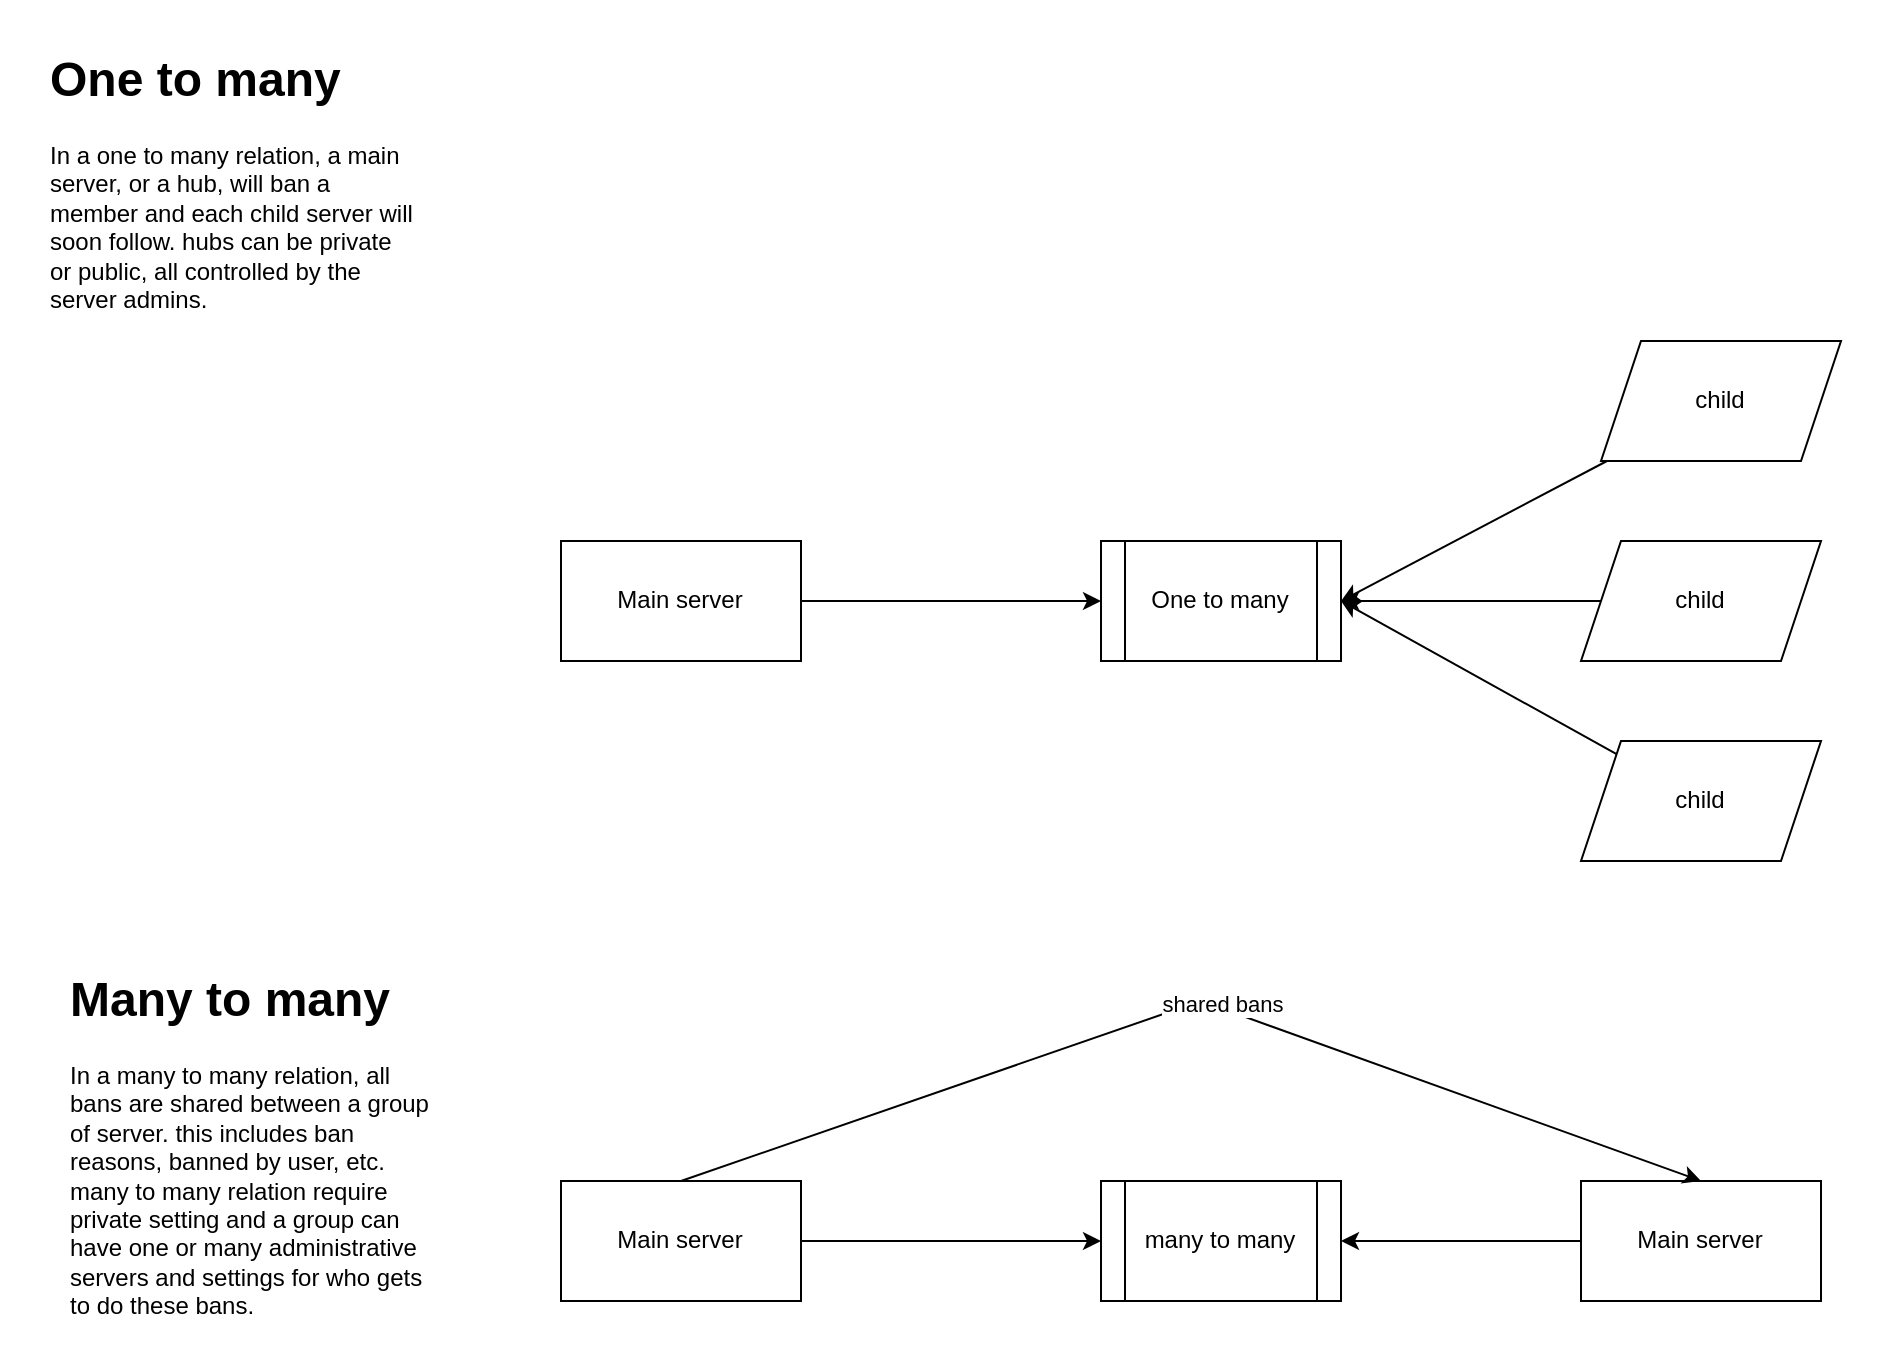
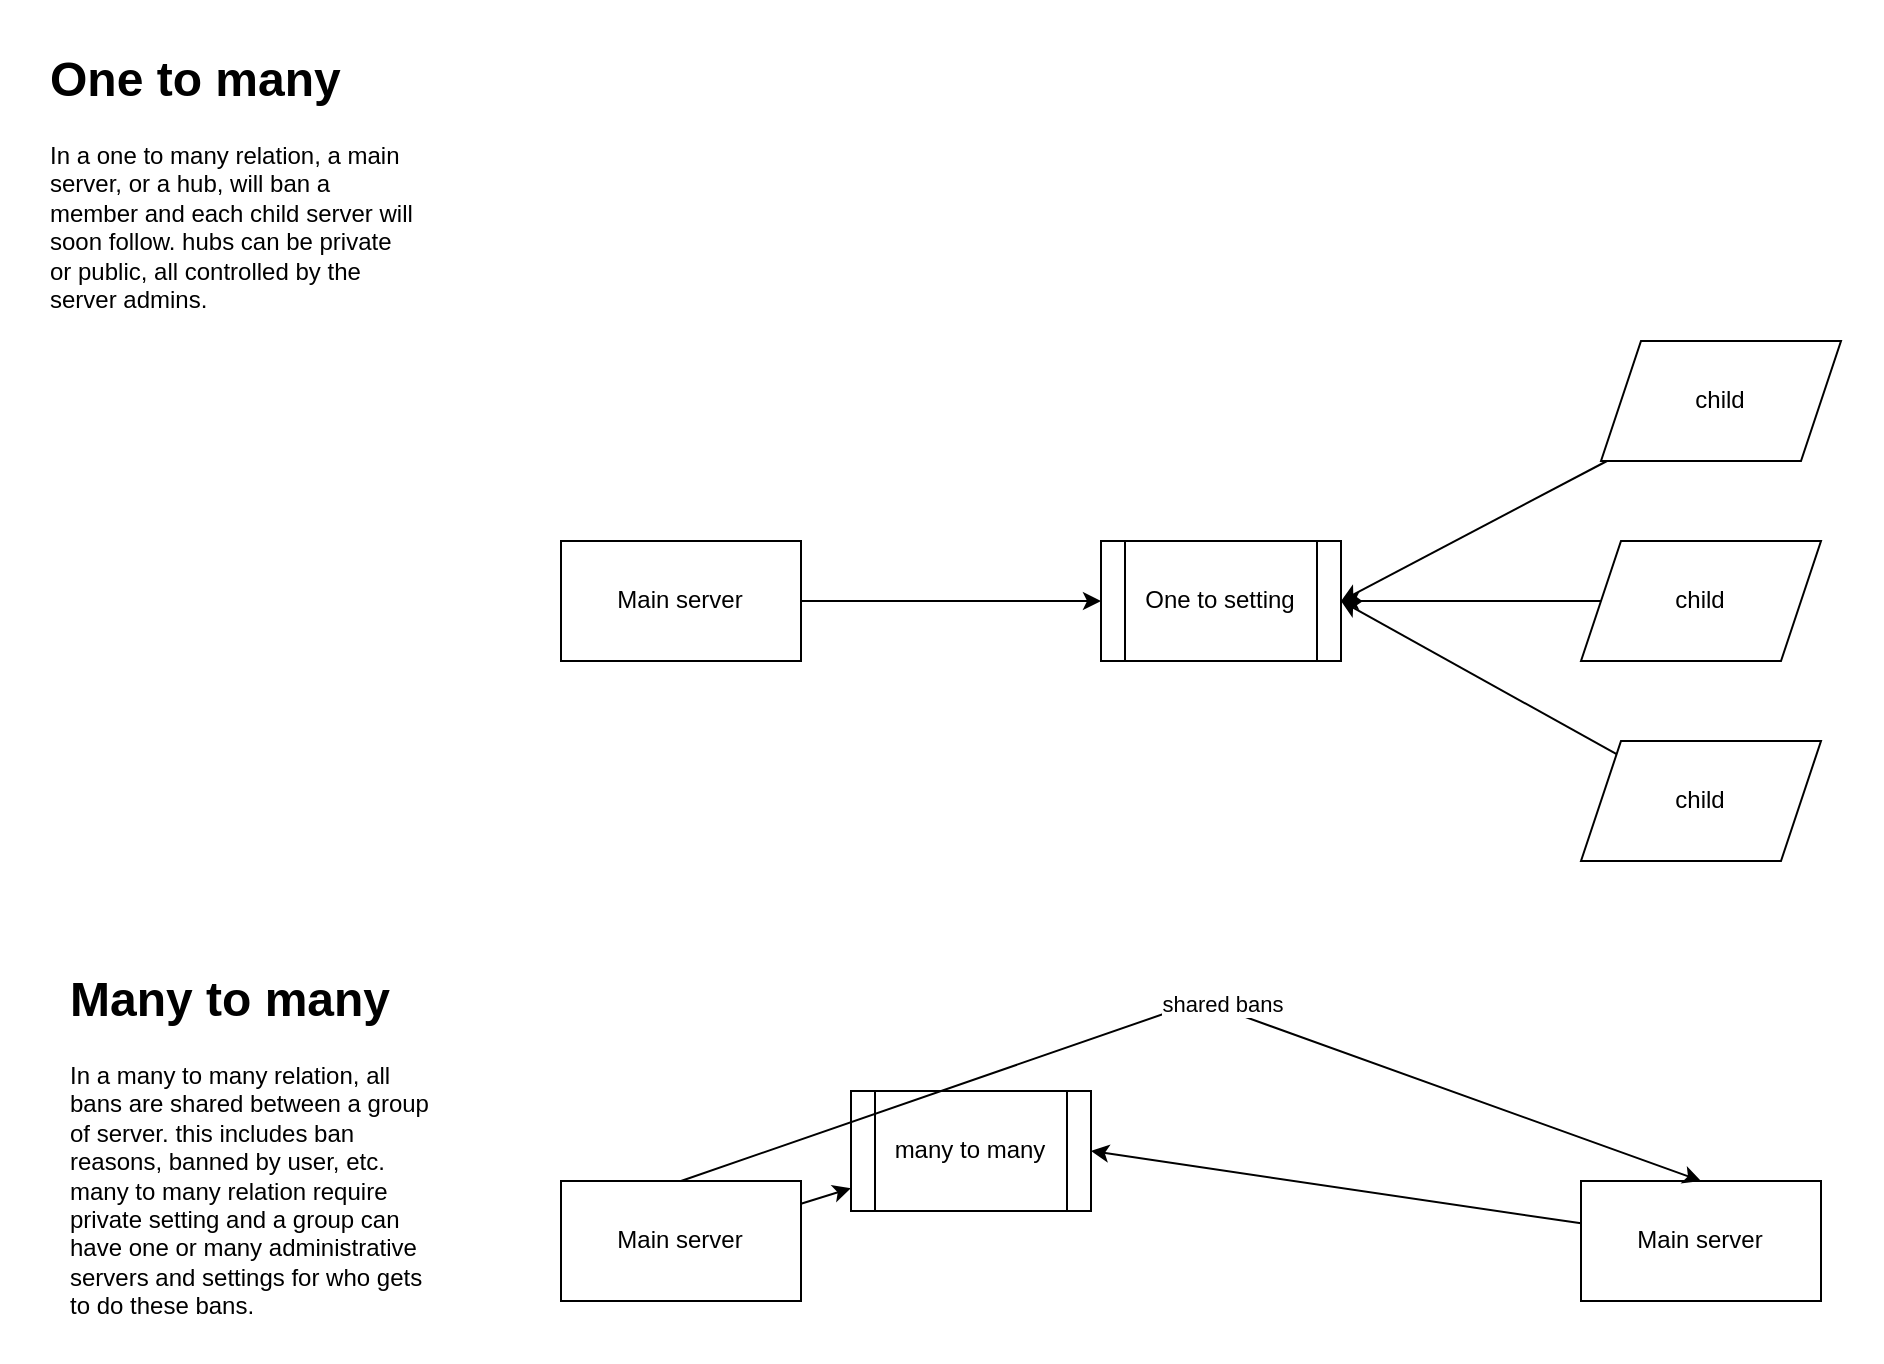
- <mxCell id="4" value="One to many" style="shape=process;whiteSpace=wrap;html=1;backgroundOutline=1;" vertex="1" parent="1"><mxGeometry x="550" y="270" width="120" height="60" as="geometry" /></mxCell>
+ <mxCell id="4" value="One to setting" style="shape=process;whiteSpace=wrap;html=1;backgroundOutline=1;" vertex="1" parent="1"><mxGeometry x="550" y="270" width="120" height="60" as="geometry" /></mxCell>
- <mxCell id="13" value="many to many" style="shape=process;whiteSpace=wrap;html=1;backgroundOutline=1;" vertex="1" parent="1"><mxGeometry x="550" y="590" width="120" height="60" as="geometry" /></mxCell>
+ <mxCell id="13" value="many to many" style="shape=process;whiteSpace=wrap;html=1;backgroundOutline=1;" vertex="1" parent="1"><mxGeometry x="425" y="545" width="120" height="60" as="geometry" /></mxCell>
